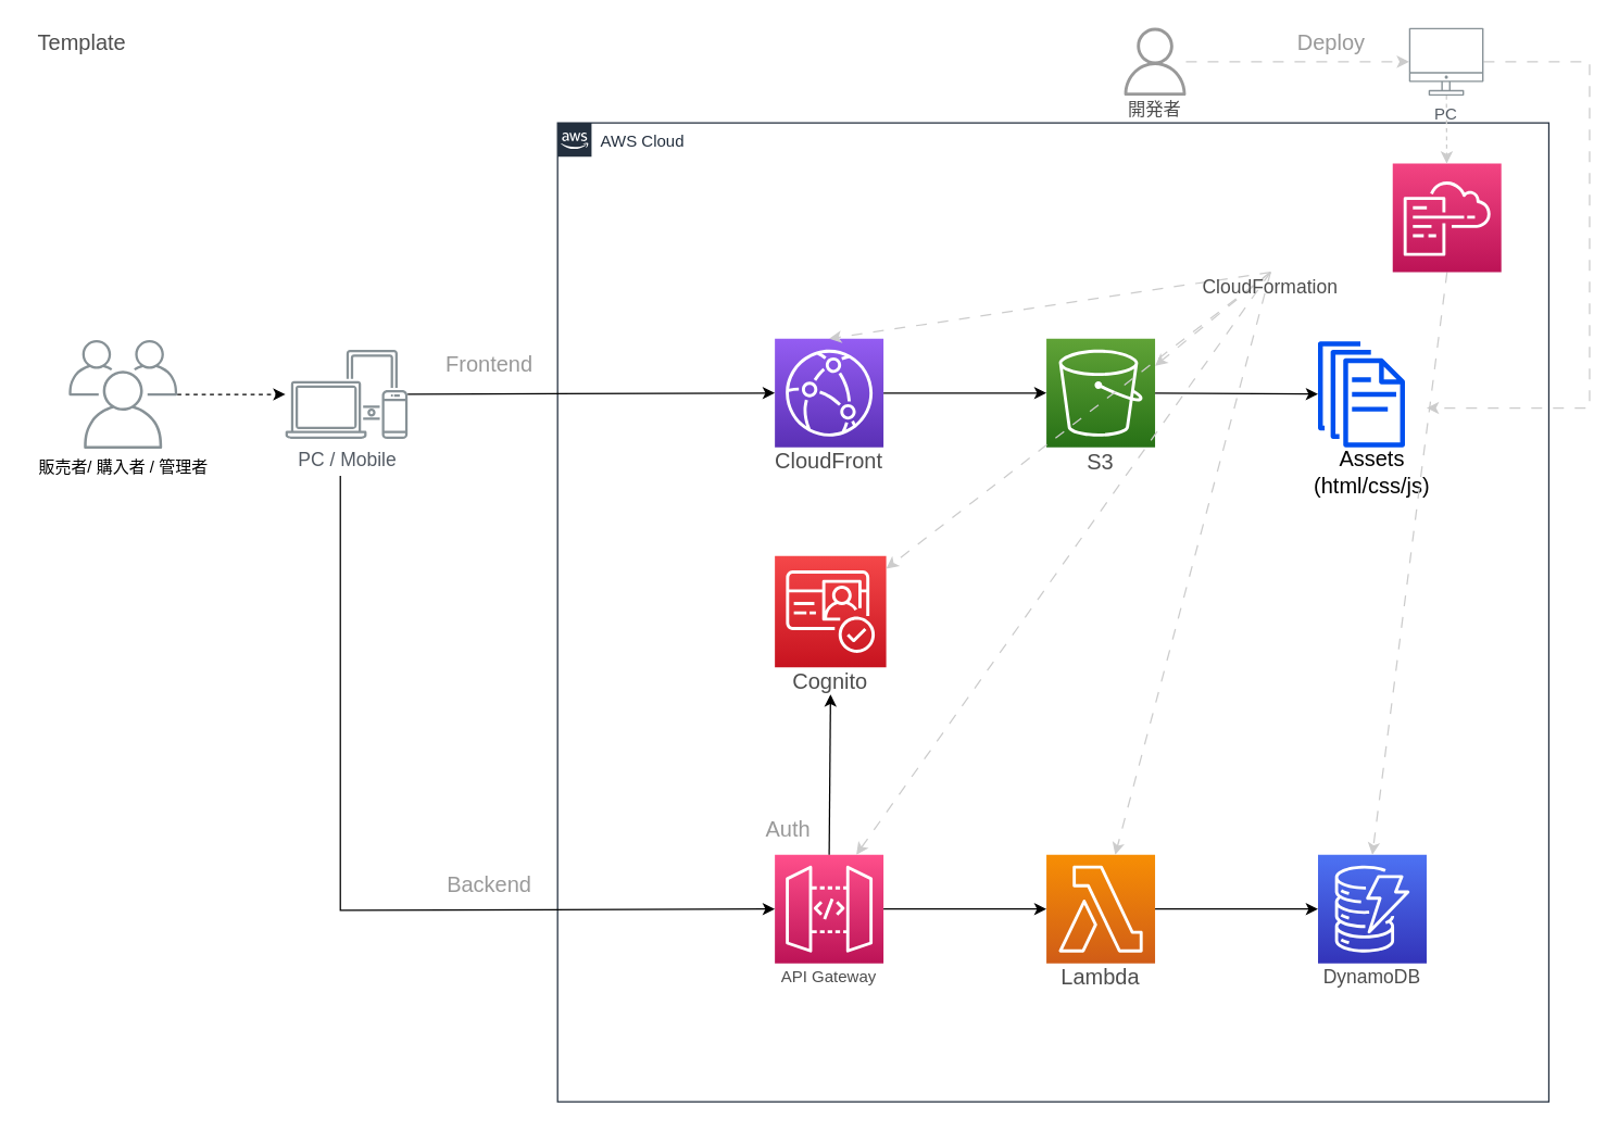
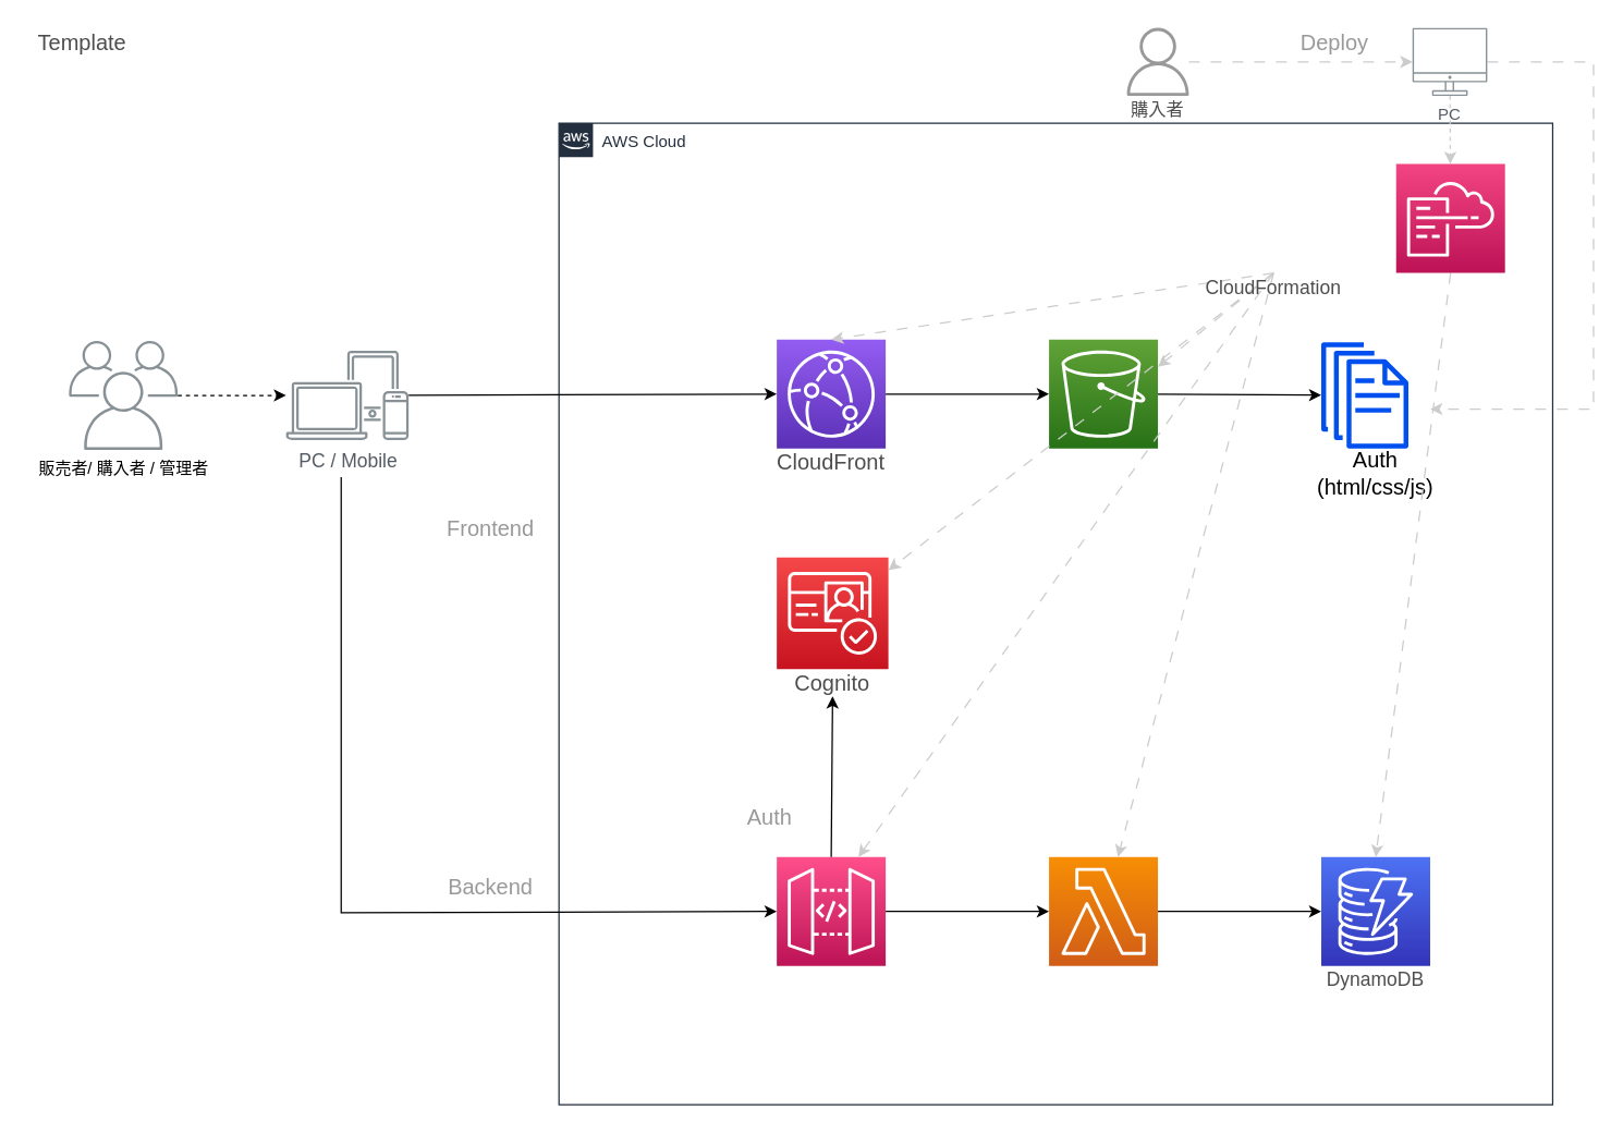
- <mxCell id="50" value="開発者" style="text;html=1;strokeColor=none;fillColor=none;align=center;verticalAlign=middle;whiteSpace=wrap;rounded=0;fontStyle=0;fontSize=13;fontColor=#4D4D4D;" parent="1" vertex="1"><mxGeometry x="810" y="69" width="80" height="21" as="geometry" /></mxCell>
+ <mxCell id="50" value="購入者" style="text;html=1;strokeColor=none;fillColor=none;align=center;verticalAlign=middle;whiteSpace=wrap;rounded=0;fontStyle=0;fontSize=13;fontColor=#4D4D4D;" parent="1" vertex="1"><mxGeometry x="810" y="69" width="80" height="21" as="geometry" /></mxCell>
- <mxCell id="46" value="Frontend" style="text;html=1;strokeColor=none;fillColor=none;align=center;verticalAlign=middle;whiteSpace=wrap;rounded=0;fontStyle=0;fontSize=16;fontColor=#999999;labelBorderColor=none;" parent="1" vertex="1"><mxGeometry x="320" y="257.14" width="80" height="21" as="geometry" /></mxCell>
+ <mxCell id="46" value="Frontend" style="text;html=1;strokeColor=none;fillColor=none;align=center;verticalAlign=middle;whiteSpace=wrap;rounded=0;fontStyle=0;fontSize=16;fontColor=#999999;labelBorderColor=none;" parent="1" vertex="1"><mxGeometry x="320" y="377.14" width="80" height="21" as="geometry" /></mxCell>
- <mxCell id="28" value="S3" style="text;html=1;strokeColor=none;fillColor=none;align=center;verticalAlign=middle;whiteSpace=wrap;rounded=0;fontStyle=0;fontSize=16;fontColor=#4D4D4D;" parent="26" vertex="1"><mxGeometry y="80" width="80" height="21" as="geometry" /></mxCell>
- <mxCell id="21" value="Assets&lt;br&gt;(html/css/js)" style="text;html=1;strokeColor=none;fillColor=none;align=center;verticalAlign=middle;whiteSpace=wrap;rounded=0;fontStyle=0;fontSize=16;fontColor=#000000;labelBorderColor=none;" parent="2" vertex="1"><mxGeometry x="560" y="246" width="80" height="21" as="geometry" /></mxCell>
+ <mxCell id="21" value="Auth&lt;br&gt;(html/css/js)" style="text;html=1;strokeColor=none;fillColor=none;align=center;verticalAlign=middle;whiteSpace=wrap;rounded=0;fontStyle=0;fontSize=16;fontColor=#000000;labelBorderColor=none;" parent="2" vertex="1"><mxGeometry x="560" y="246" width="80" height="21" as="geometry" /></mxCell>
- <mxCell id="6" value="Auth" style="text;html=1;strokeColor=none;fillColor=none;align=center;verticalAlign=middle;whiteSpace=wrap;rounded=0;fontStyle=0;fontSize=16;fontColor=#999999;labelBorderColor=none;" parent="2" vertex="1"><mxGeometry x="130" y="510" width="80" height="20" as="geometry" /></mxCell>
+ <mxCell id="6" value="Auth" style="text;html=1;strokeColor=none;fillColor=none;align=center;verticalAlign=middle;whiteSpace=wrap;rounded=0;fontStyle=0;fontSize=16;fontColor=#999999;labelBorderColor=none;" parent="2" vertex="1"><mxGeometry x="115" y="500" width="80" height="20" as="geometry" /></mxCell>
- <mxCell id="10" value="API Gateway" style="text;html=1;strokeColor=none;fillColor=none;align=center;verticalAlign=middle;whiteSpace=wrap;rounded=0;fontStyle=0;fontSize=12;fontColor=#4D4D4D;" parent="8" vertex="1"><mxGeometry y="80" width="80" height="20" as="geometry" /></mxCell>
- <mxCell id="13" value="Lambda" style="text;html=1;strokeColor=none;fillColor=none;align=center;verticalAlign=middle;whiteSpace=wrap;rounded=0;fontStyle=0;fontSize=16;fontColor=#4D4D4D;" parent="11" vertex="1"><mxGeometry y="80" width="80" height="20" as="geometry" /></mxCell>
